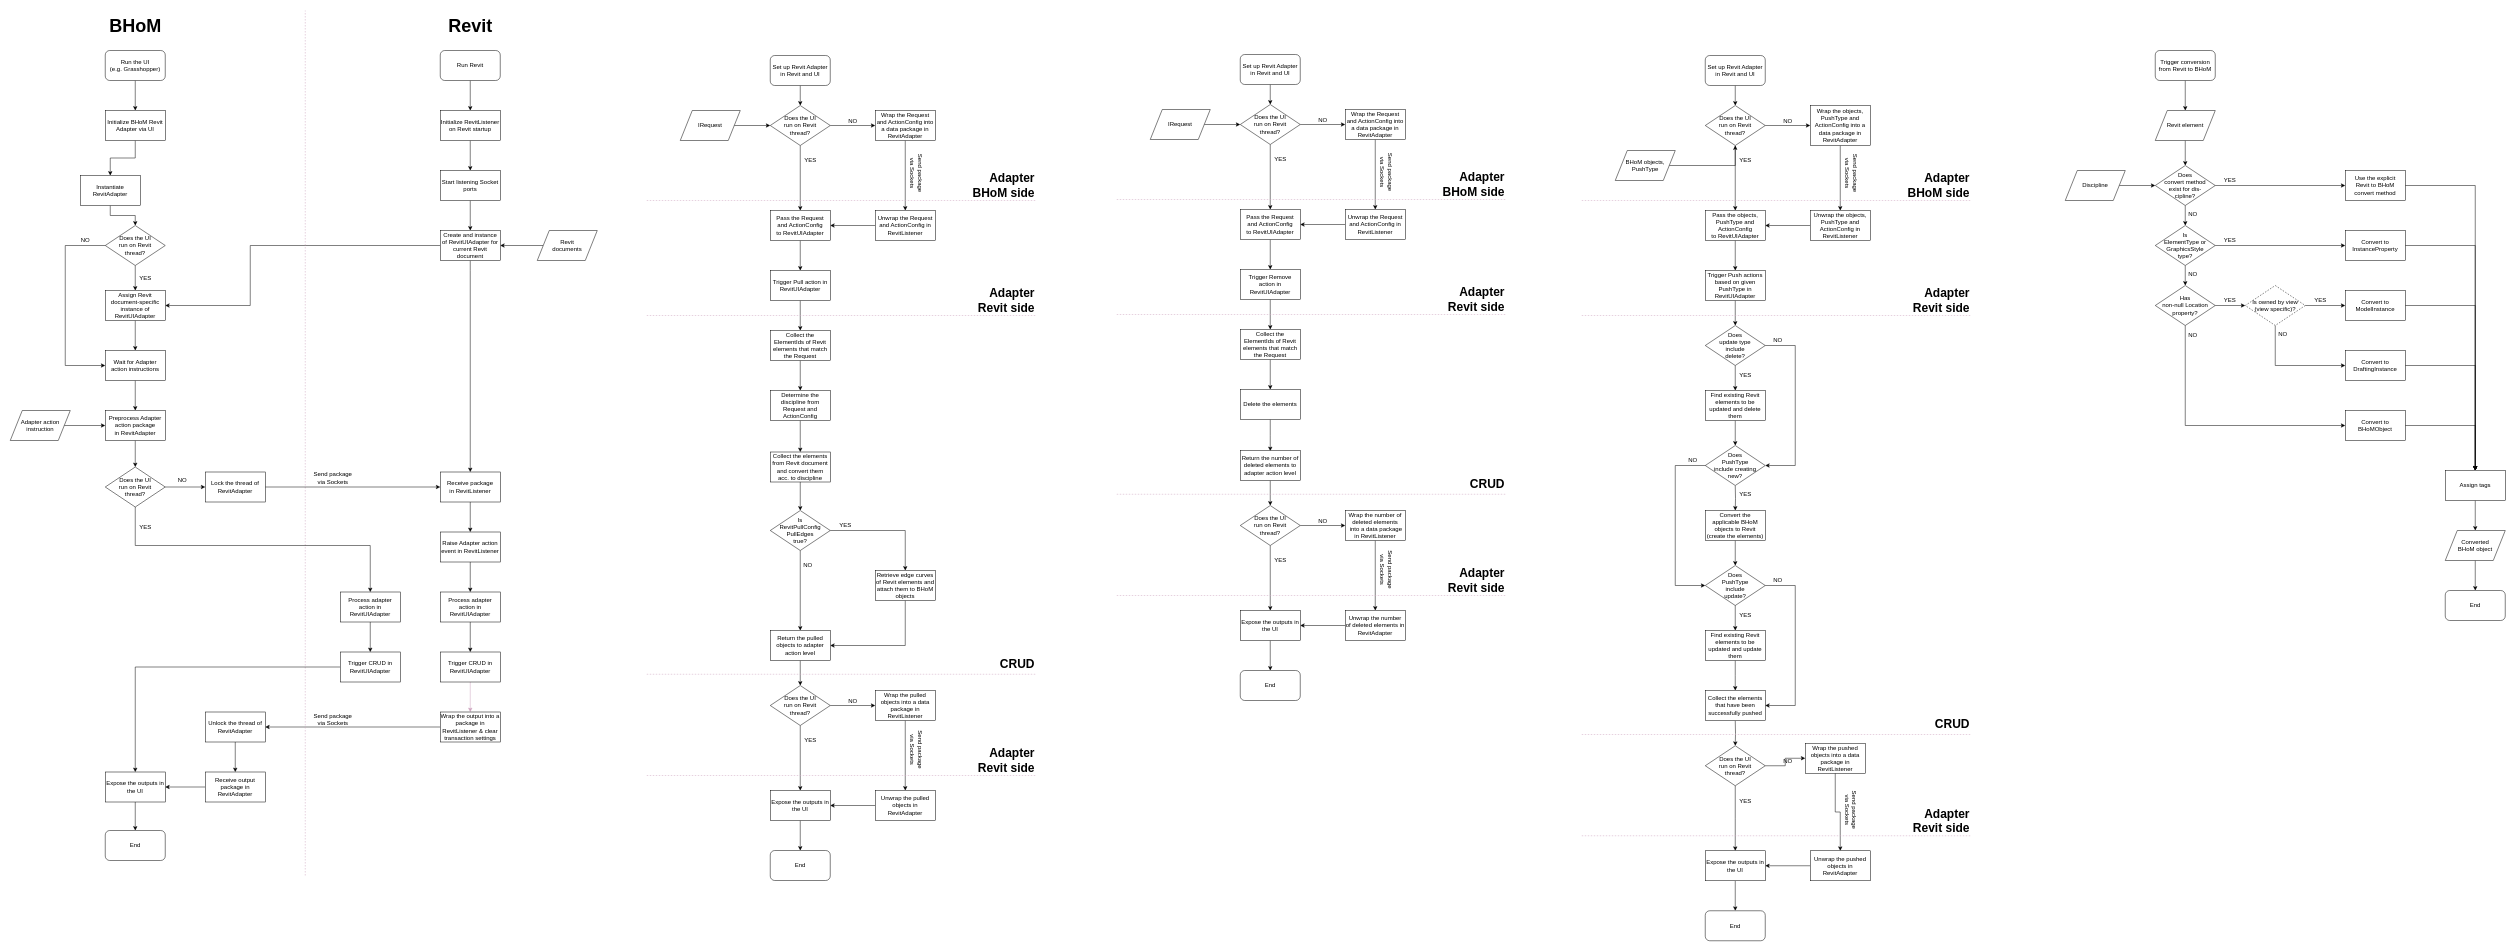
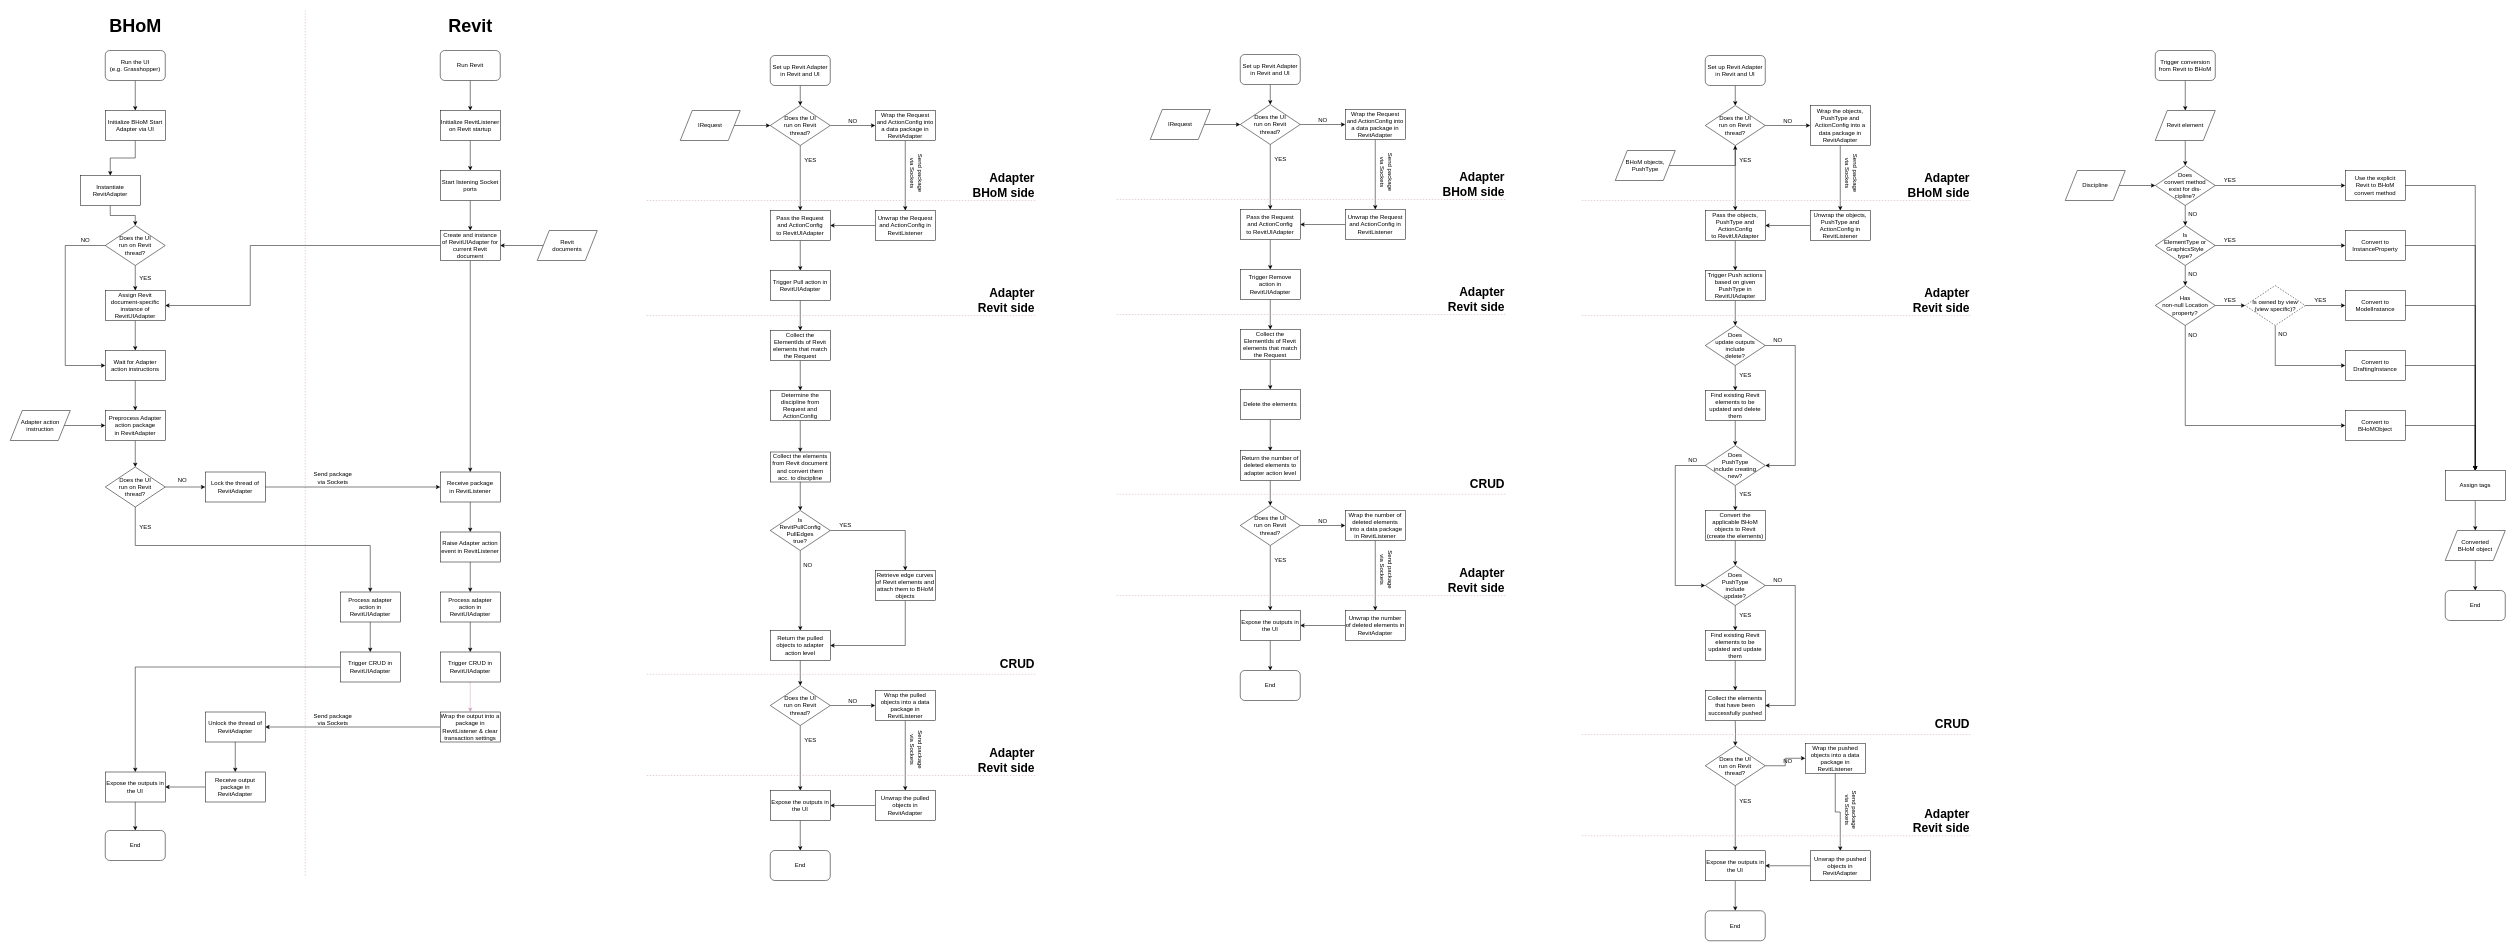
- <mxCell id="11" value="Initialize BHoM Revit Adapter via UI" style="rounded=0;whiteSpace=wrap;html=1;" vertex="1" parent="1"><mxGeometry x="210" y="220" width="120" height="60" as="geometry" /></mxCell>
+ <mxCell id="11" value="Initialize BHoM Start Adapter via UI" style="rounded=0;whiteSpace=wrap;html=1;" vertex="1" parent="1"><mxGeometry x="210" y="220" width="120" height="60" as="geometry" /></mxCell>
- <mxCell id="207" value="Does&lt;br&gt;update type&lt;br&gt;include&lt;br&gt;delete?" style="rhombus;whiteSpace=wrap;html=1;" vertex="1" parent="1"><mxGeometry x="3410" y="650" width="120" height="80" as="geometry" /></mxCell>
+ <mxCell id="207" value="Does&lt;br&gt;update outputs&lt;br&gt;include&lt;br&gt;delete?" style="rhombus;whiteSpace=wrap;html=1;" vertex="1" parent="1"><mxGeometry x="3410" y="650" width="120" height="80" as="geometry" /></mxCell>
